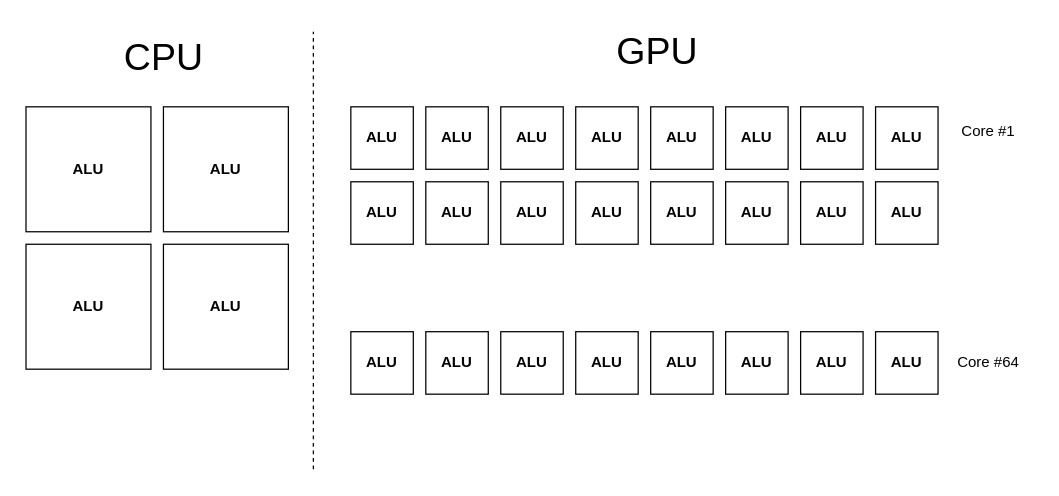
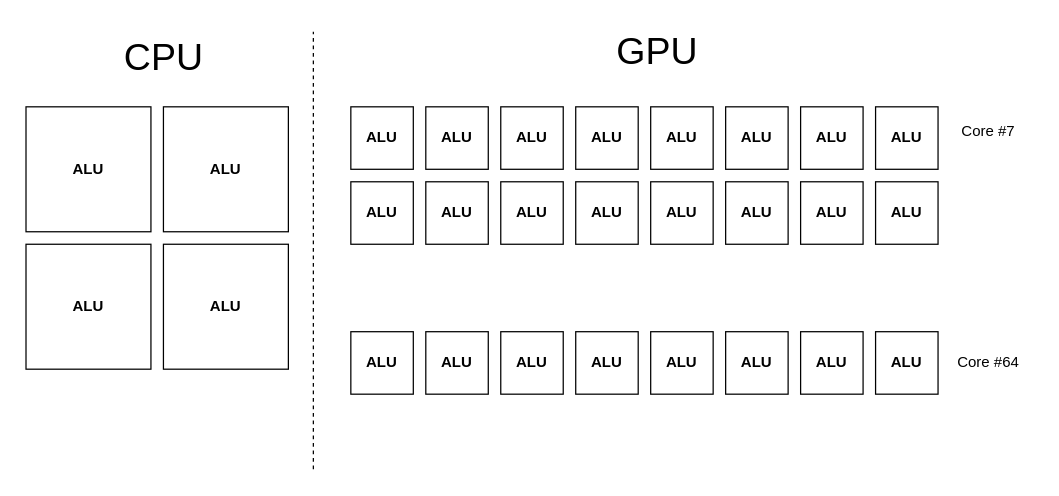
- <mxCell id="35" value="Core #1" style="text;html=1;align=center;verticalAlign=middle;resizable=0;points=[];autosize=1;strokeColor=none;" vertex="1" parent="1"><mxGeometry x="760" y="95" width="60" height="20" as="geometry" /></mxCell>
+ <mxCell id="35" value="Core #7" style="text;html=1;align=center;verticalAlign=middle;resizable=0;points=[];autosize=1;strokeColor=none;" vertex="1" parent="1"><mxGeometry x="760" y="95" width="60" height="20" as="geometry" /></mxCell>
